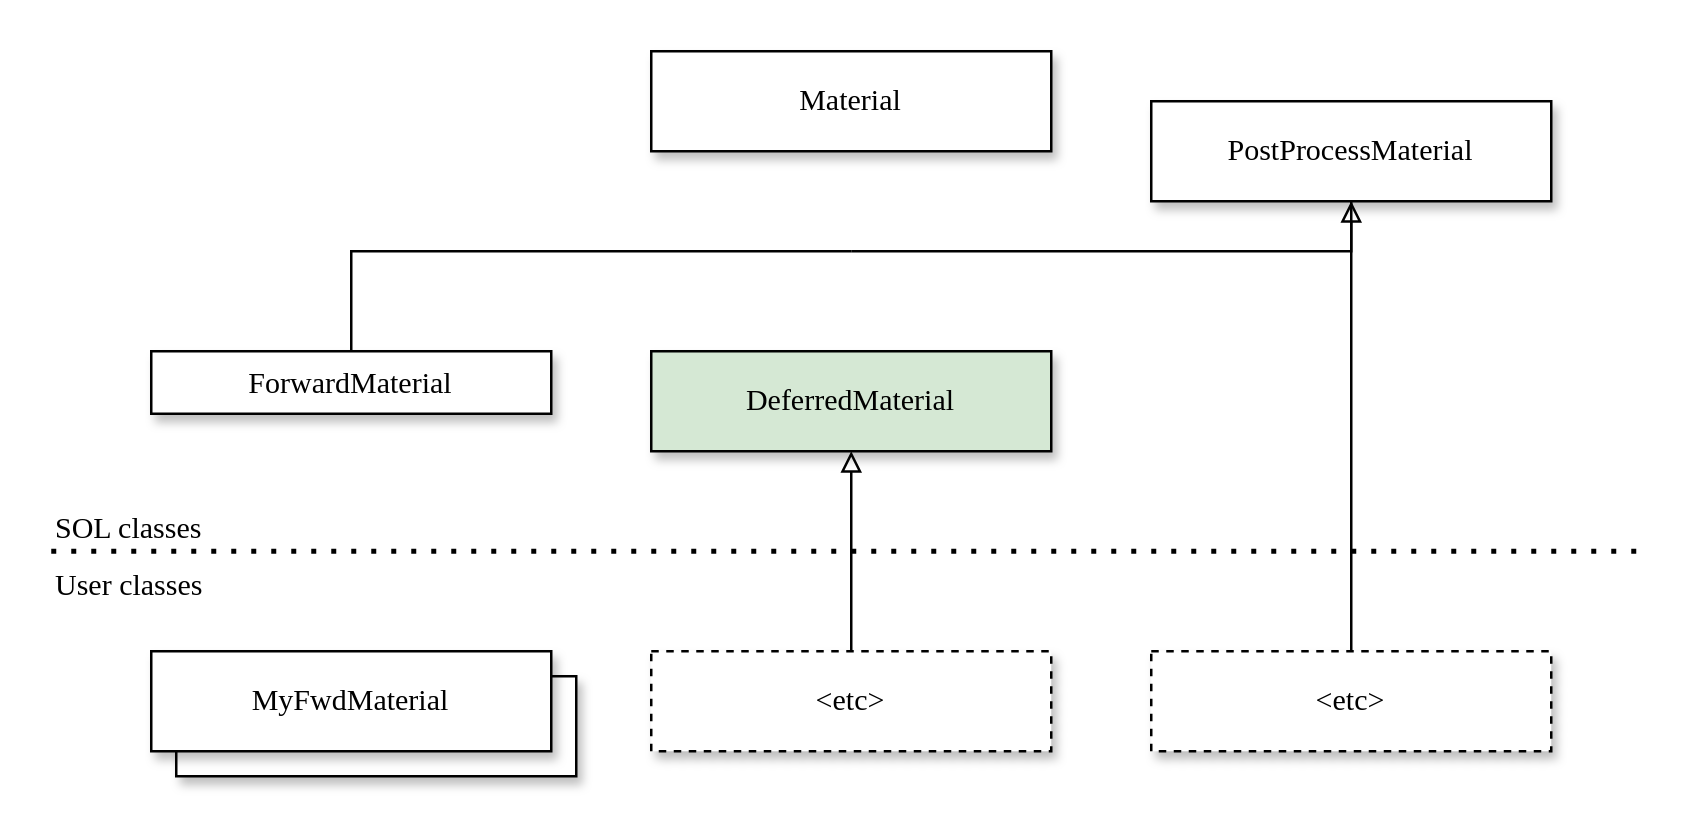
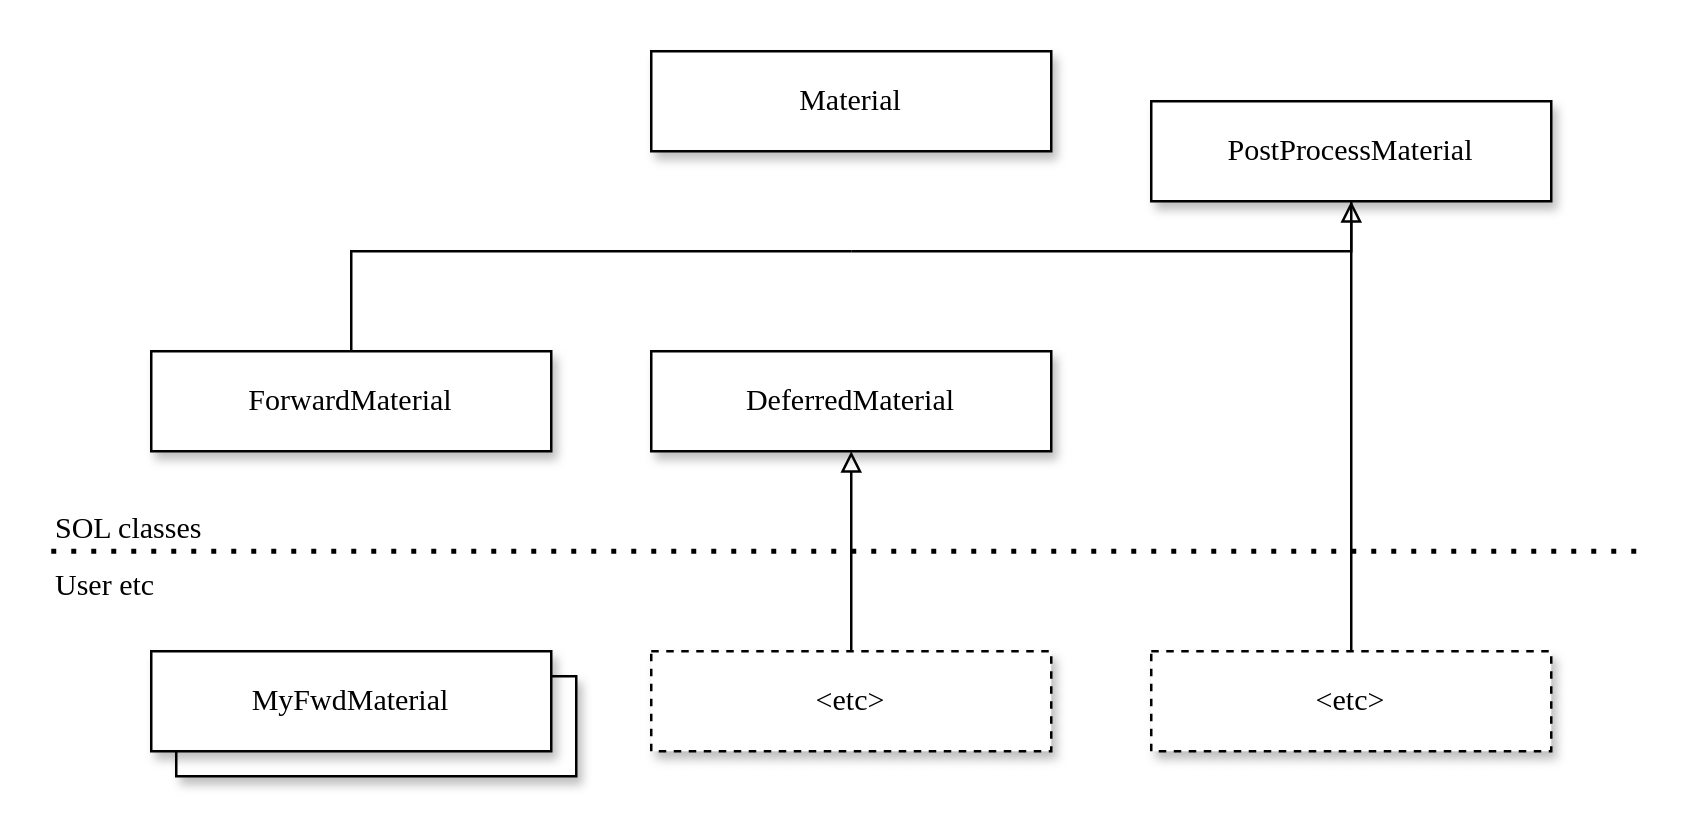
- <mxCell id="5" value="ForwardMaterial" style="rounded=0;whiteSpace=wrap;html=1;shadow=1;fontFamily=Lucida Console;" parent="1" vertex="1"><mxGeometry x="60" y="140" width="160" height="25" as="geometry" /></mxCell>
+ <mxCell id="5" value="ForwardMaterial" style="rounded=0;whiteSpace=wrap;html=1;shadow=1;fontFamily=Lucida Console;" parent="1" vertex="1"><mxGeometry x="60" y="140" width="160" height="40" as="geometry" /></mxCell>
- <mxCell id="6" value="DeferredMaterial" style="rounded=0;whiteSpace=wrap;html=1;shadow=1;fontFamily=Lucida Console;fillColor=#d5e8d4;" parent="1" vertex="1"><mxGeometry x="260" y="140" width="160" height="40" as="geometry" /></mxCell>
+ <mxCell id="6" value="DeferredMaterial" style="rounded=0;whiteSpace=wrap;html=1;shadow=1;fontFamily=Lucida Console;" parent="1" vertex="1"><mxGeometry x="260" y="140" width="160" height="40" as="geometry" /></mxCell>
- <mxCell id="12" value="User classes" style="text;html=1;strokeColor=none;fillColor=none;align=left;verticalAlign=top;whiteSpace=wrap;rounded=0;fontFamily=Lucida Console;" vertex="1" parent="1"><mxGeometry y="220" width="90" height="20" as="geometry" x="20" /></mxCell>
+ <mxCell id="12" value="User etc" style="text;html=1;strokeColor=none;fillColor=none;align=left;verticalAlign=top;whiteSpace=wrap;rounded=0;fontFamily=Lucida Console;" vertex="1" parent="1"><mxGeometry y="220" width="90" height="20" as="geometry" x="20" /></mxCell>
